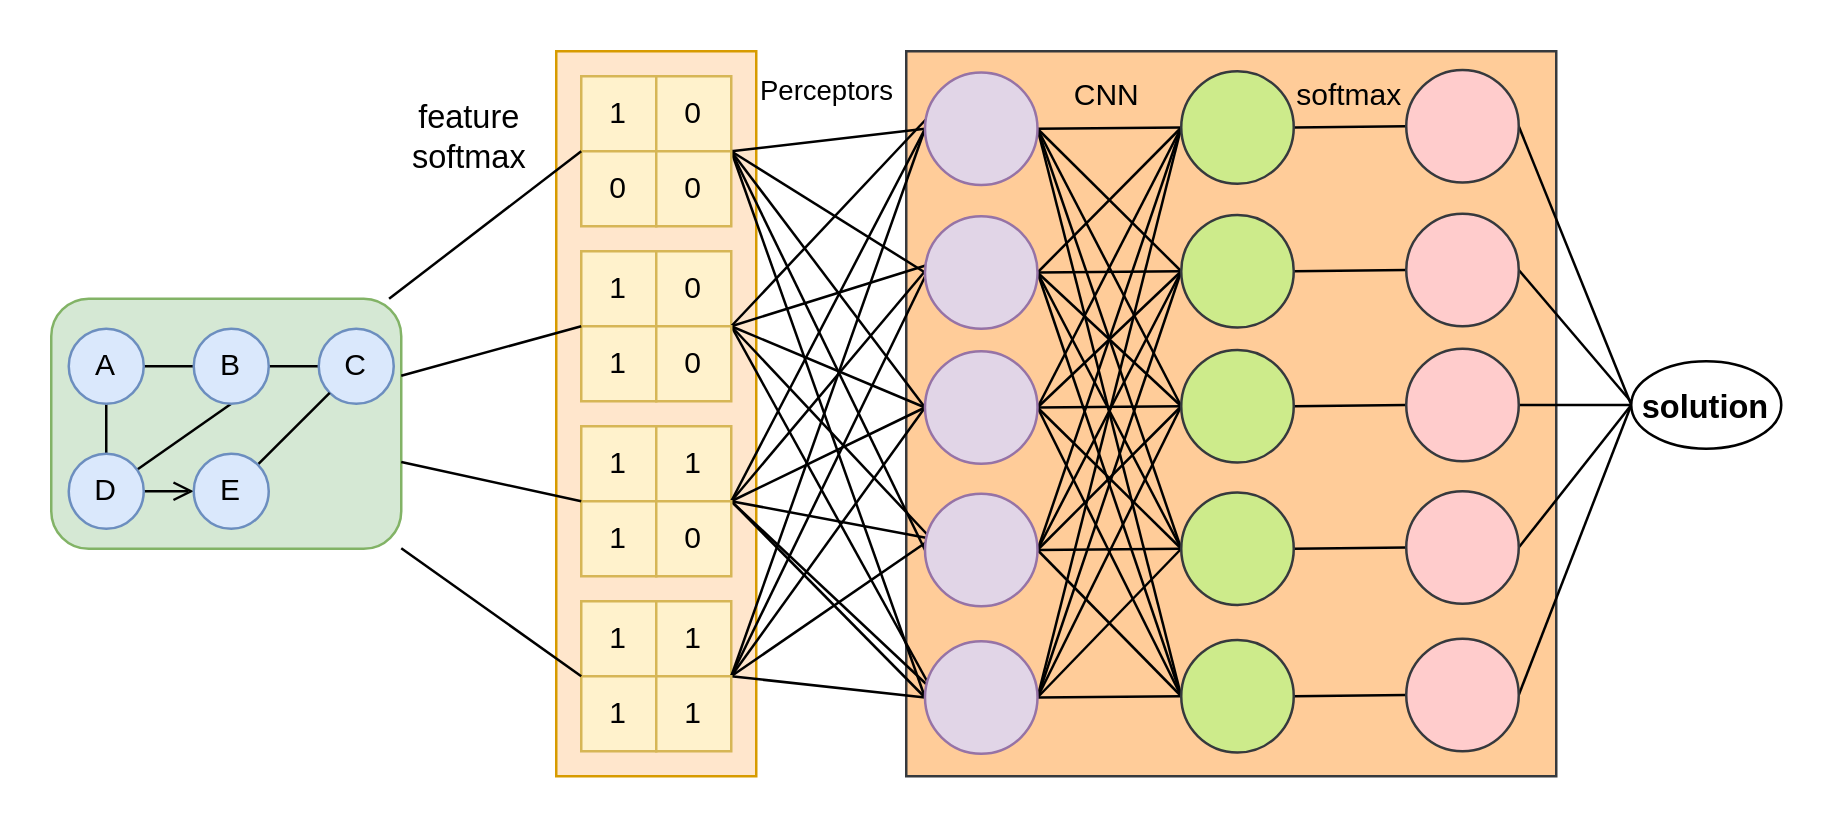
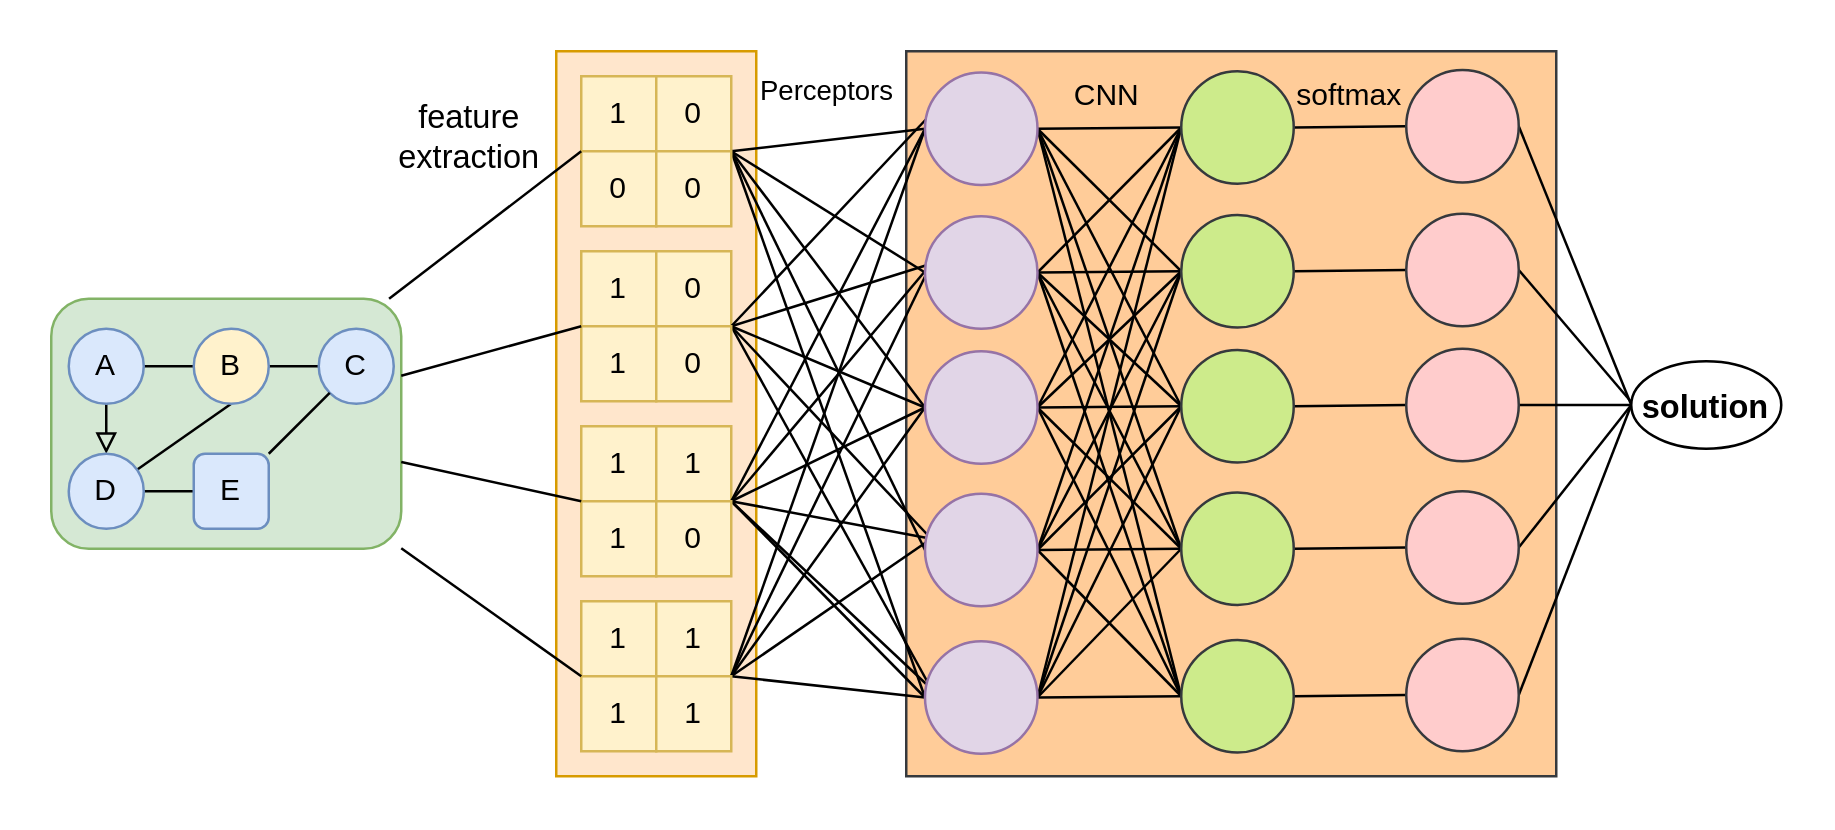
- <mxCell id="110" value="feature &lt;br&gt;softmax" style="text;html=1;align=center;verticalAlign=middle;resizable=0;points=[];autosize=1;strokeColor=none;fillColor=none;fontSize=13;" vertex="1" parent="1"><mxGeometry x="152" y="33.5" width="70" height="40" as="geometry" /></mxCell>
+ <mxCell id="110" value="feature &lt;br&gt;extraction" style="text;html=1;align=center;verticalAlign=middle;resizable=0;points=[];autosize=1;strokeColor=none;fillColor=none;fontSize=13;" vertex="1" parent="1"><mxGeometry x="152" y="33.5" width="70" height="40" as="geometry" /></mxCell>
- <mxCell id="9" value="B" style="ellipse;whiteSpace=wrap;html=1;aspect=fixed;fillColor=#dae8fc;strokeColor=#6c8ebf;" vertex="1" parent="1"><mxGeometry x="77" y="131" width="30" height="30" as="geometry" /></mxCell>
+ <mxCell id="9" value="B" style="ellipse;whiteSpace=wrap;html=1;aspect=fixed;fillColor=#fff2cc;strokeColor=#6c8ebf;" vertex="1" parent="1"><mxGeometry x="77" y="131" width="30" height="30" as="geometry" /></mxCell>
- <mxCell id="5" style="edgeStyle=none;html=1;exitX=0.5;exitY=1;exitDx=0;exitDy=0;entryX=0.5;entryY=0;entryDx=0;entryDy=0;endArrow=none;endFill=0;" edge="1" parent="1" source="6" target="12"><mxGeometry relative="1" as="geometry" /></mxCell>
+ <mxCell id="5" style="edgeStyle=none;html=1;exitX=0.5;exitY=1;exitDx=0;exitDy=0;entryX=0.5;entryY=0;entryDx=0;entryDy=0;endArrow=block;endFill=0;" edge="1" parent="1" source="6" target="12"><mxGeometry relative="1" as="geometry" /></mxCell>
- <mxCell id="11" style="edgeStyle=none;html=1;exitX=1;exitY=0.5;exitDx=0;exitDy=0;entryX=0;entryY=0.5;entryDx=0;entryDy=0;endArrow=open;endFill=0;" edge="1" parent="1" source="12" target="14"><mxGeometry relative="1" as="geometry" /></mxCell>
+ <mxCell id="11" style="edgeStyle=none;html=1;exitX=1;exitY=0.5;exitDx=0;exitDy=0;entryX=0;entryY=0.5;entryDx=0;entryDy=0;endArrow=none;endFill=0;" edge="1" parent="1" source="12" target="14"><mxGeometry relative="1" as="geometry" /></mxCell>
- <mxCell id="14" value="E" style="ellipse;whiteSpace=wrap;html=1;aspect=fixed;fillColor=#dae8fc;strokeColor=#6c8ebf;" vertex="1" parent="1"><mxGeometry x="77" y="181" width="30" height="30" as="geometry" /></mxCell>
+ <mxCell id="14" value="E" style="whiteSpace=wrap;html=1;aspect=fixed;fillColor=#dae8fc;strokeColor=#6c8ebf;rounded=1;" vertex="1" parent="1"><mxGeometry x="77" y="181" width="30" height="30" as="geometry" /></mxCell>
